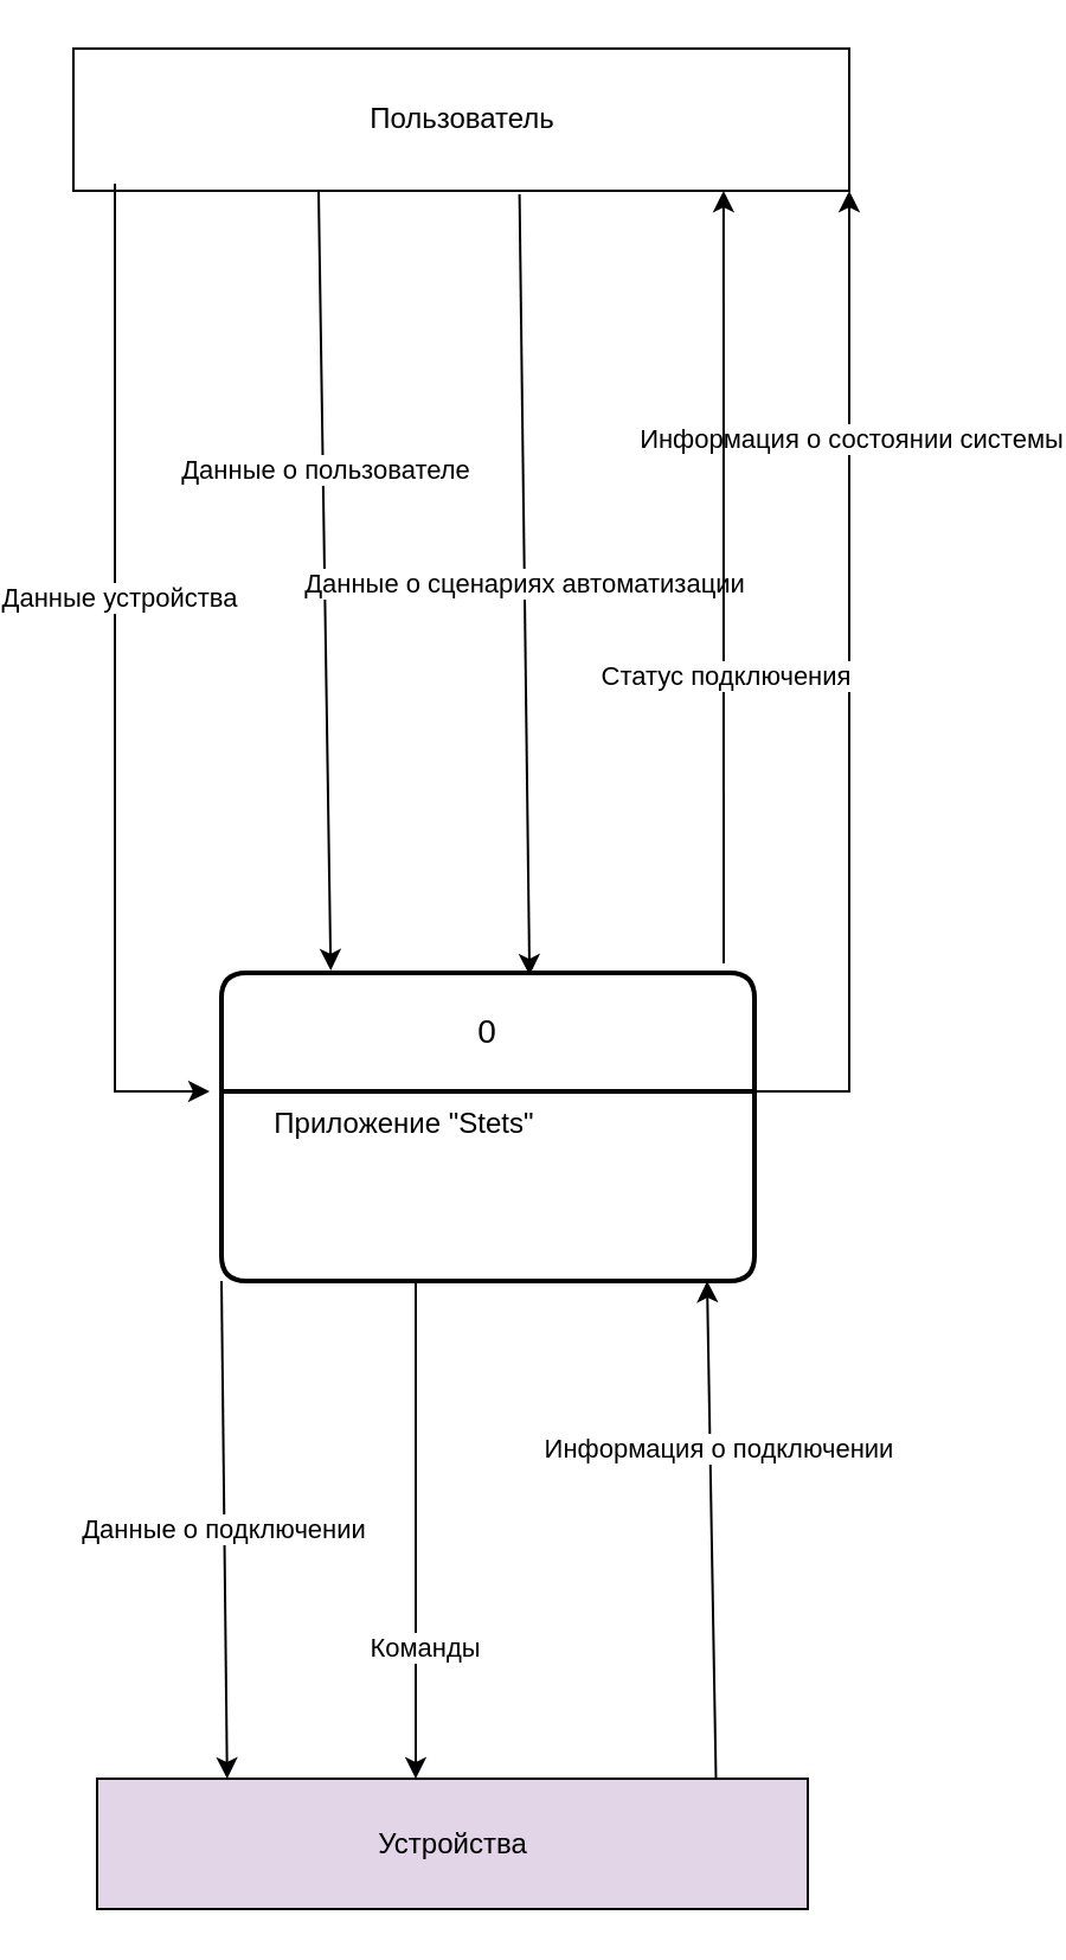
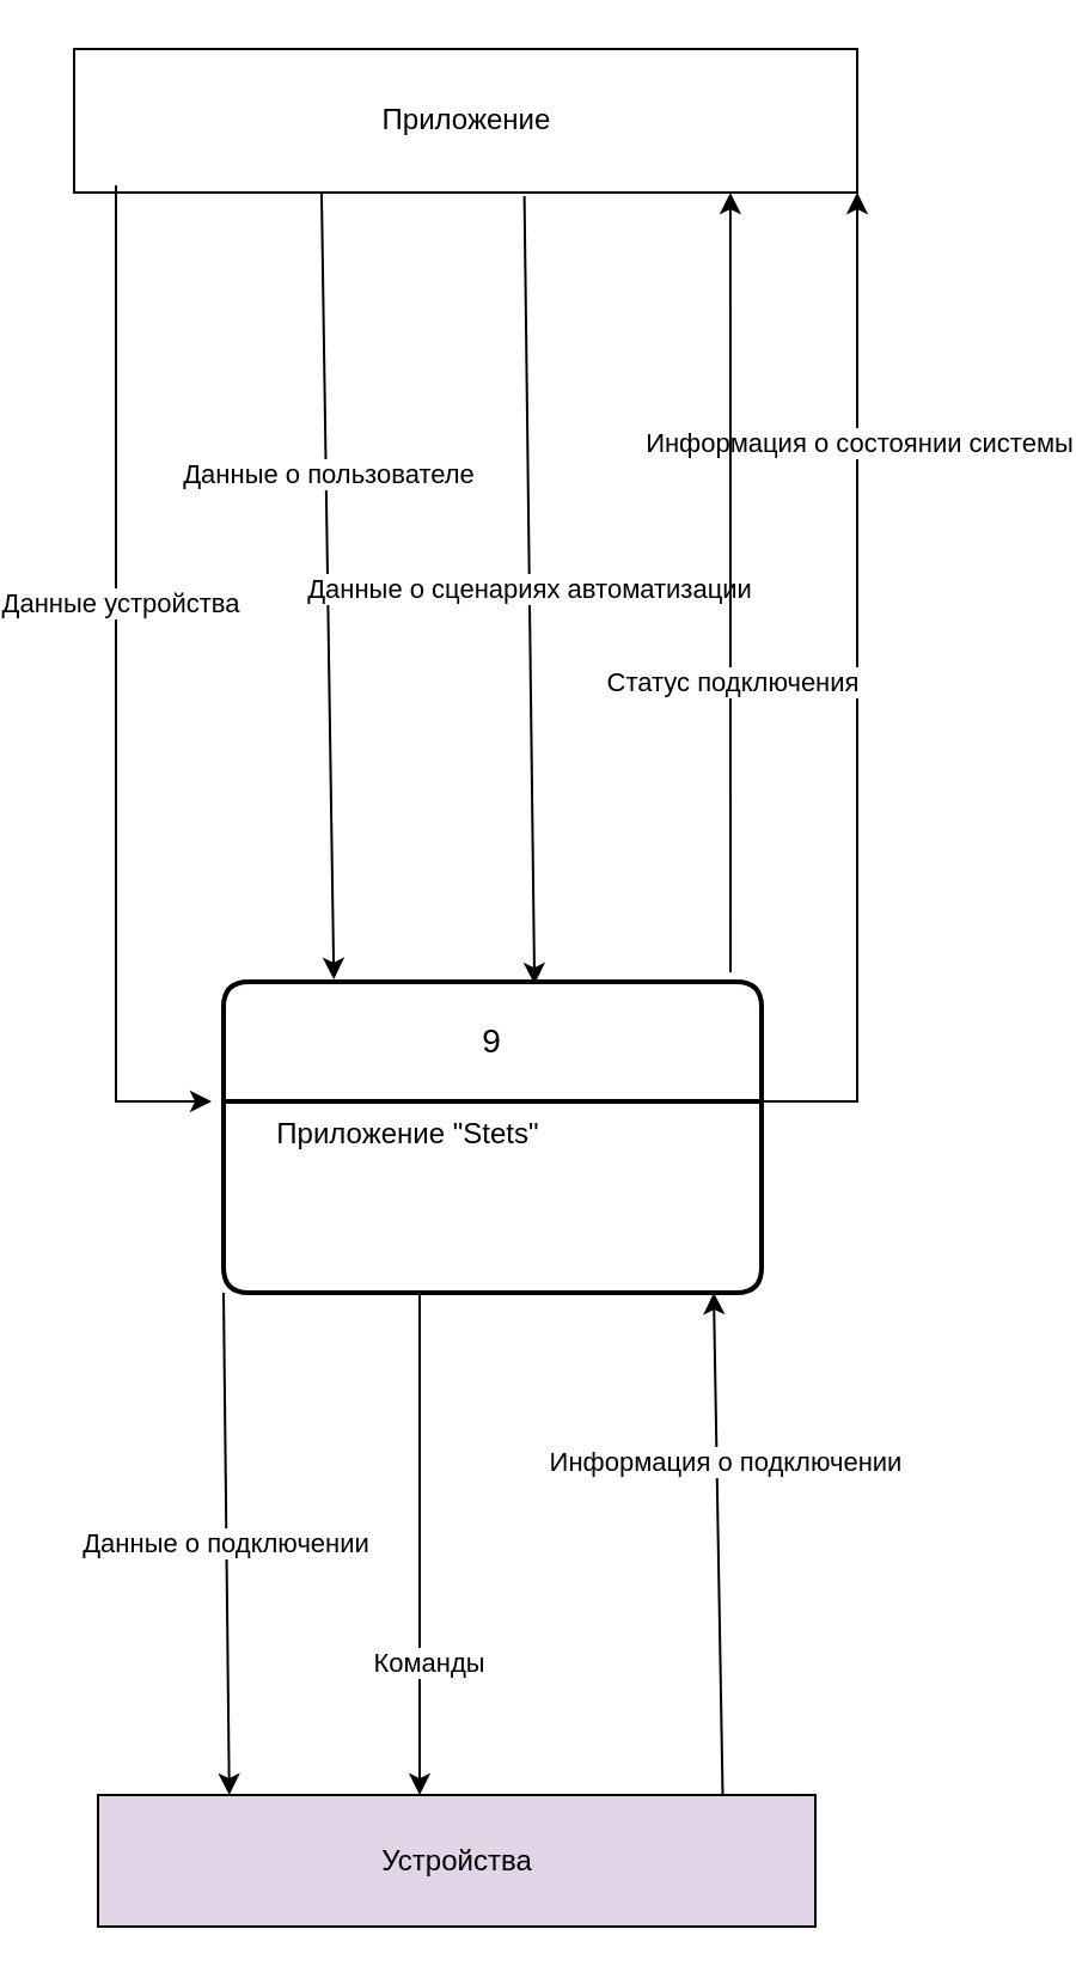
- <mxCell id="2" value="Пользователь" style="rounded=0;whiteSpace=wrap;html=1;" parent="1" vertex="1"><mxGeometry x="20.5" y="20" width="327.5" height="60" as="geometry" /></mxCell>
+ <mxCell id="2" value="Приложение" style="rounded=0;whiteSpace=wrap;html=1;" parent="1" vertex="1"><mxGeometry x="20.5" y="20" width="327.5" height="60" as="geometry" /></mxCell>
- <mxCell id="3" value="0" style="swimlane;childLayout=stackLayout;horizontal=1;startSize=50;horizontalStack=0;rounded=1;fontSize=14;fontStyle=0;strokeWidth=2;resizeParent=0;resizeLast=1;shadow=0;dashed=0;align=center;arcSize=7;whiteSpace=wrap;html=1;" parent="1" vertex="1"><mxGeometry x="83" y="410" width="225" height="130" as="geometry" /></mxCell>
+ <mxCell id="3" value="9" style="swimlane;childLayout=stackLayout;horizontal=1;startSize=50;horizontalStack=0;rounded=1;fontSize=14;fontStyle=0;strokeWidth=2;resizeParent=0;resizeLast=1;shadow=0;dashed=0;align=center;arcSize=7;whiteSpace=wrap;html=1;" parent="1" vertex="1"><mxGeometry x="83" y="410" width="225" height="130" as="geometry" /></mxCell>
